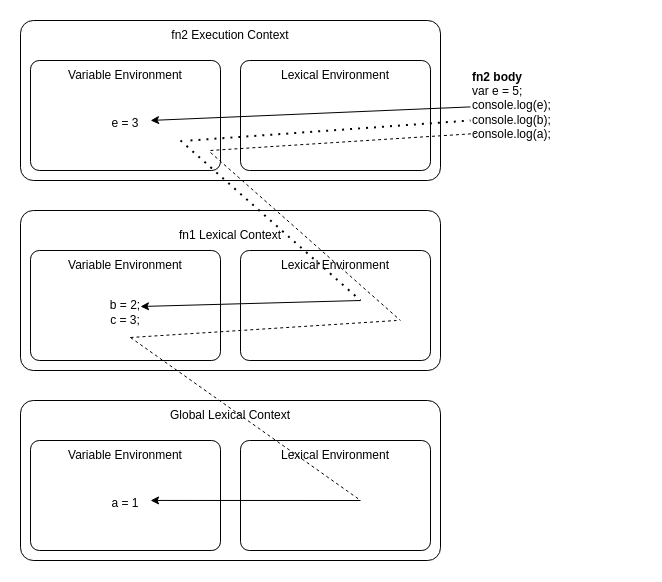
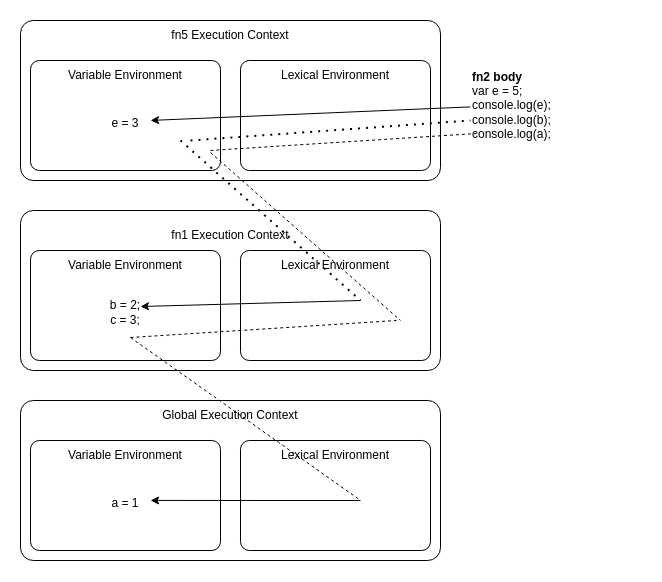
- <mxCell id="13" value="fn2 Execution Context" style="text;html=1;align=center;verticalAlign=middle;whiteSpace=wrap;rounded=0;" vertex="1" parent="1"><mxGeometry x="155" y="20" width="150" height="30" as="geometry" /></mxCell>
+ <mxCell id="13" value="fn5 Execution Context" style="text;html=1;align=center;verticalAlign=middle;whiteSpace=wrap;rounded=0;" vertex="1" parent="1"><mxGeometry x="155" y="20" width="150" height="30" as="geometry" /></mxCell>
- <mxCell id="12" value="fn1 Lexical Context" style="text;html=1;align=center;verticalAlign=middle;whiteSpace=wrap;rounded=0;" vertex="1" parent="1"><mxGeometry x="155" y="220" width="150" height="30" as="geometry" /></mxCell>
+ <mxCell id="12" value="fn1 Execution Context" style="text;html=1;align=center;verticalAlign=middle;whiteSpace=wrap;rounded=0;" vertex="1" parent="1"><mxGeometry x="155" y="220" width="150" height="30" as="geometry" /></mxCell>
- <mxCell id="11" value="Global Lexical Context" style="text;html=1;align=center;verticalAlign=middle;whiteSpace=wrap;rounded=0;" vertex="1" parent="1"><mxGeometry x="155" y="400" width="150" height="30" as="geometry" /></mxCell>
+ <mxCell id="11" value="Global Execution Context" style="text;html=1;align=center;verticalAlign=middle;whiteSpace=wrap;rounded=0;" vertex="1" parent="1"><mxGeometry x="155" y="400" width="150" height="30" as="geometry" /></mxCell>
